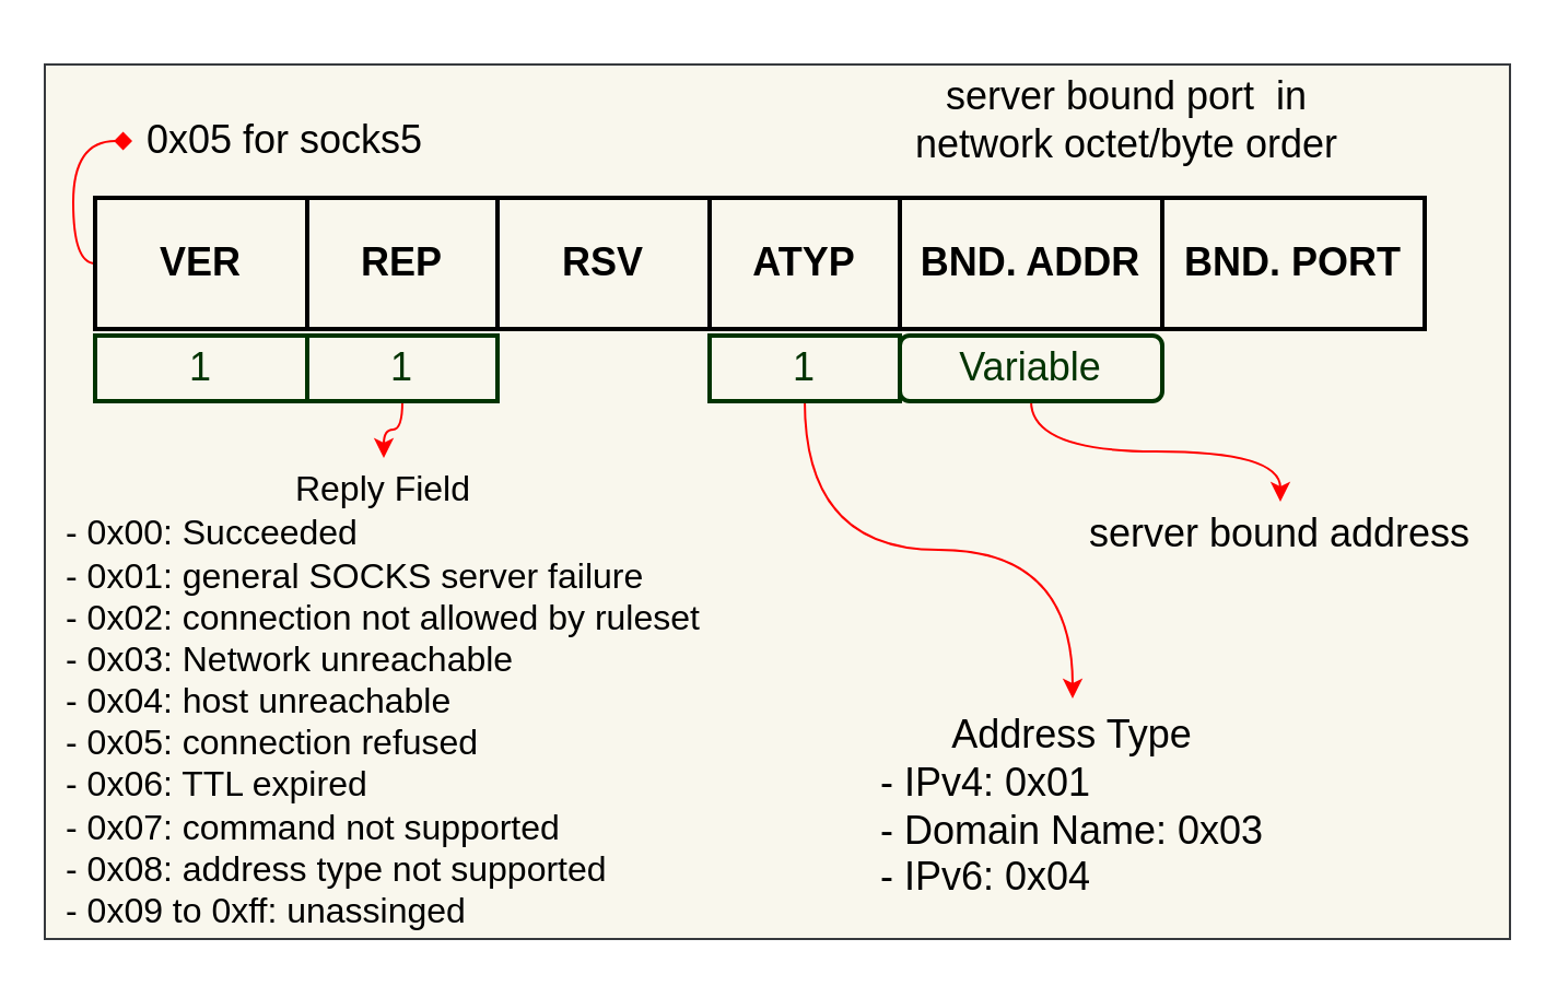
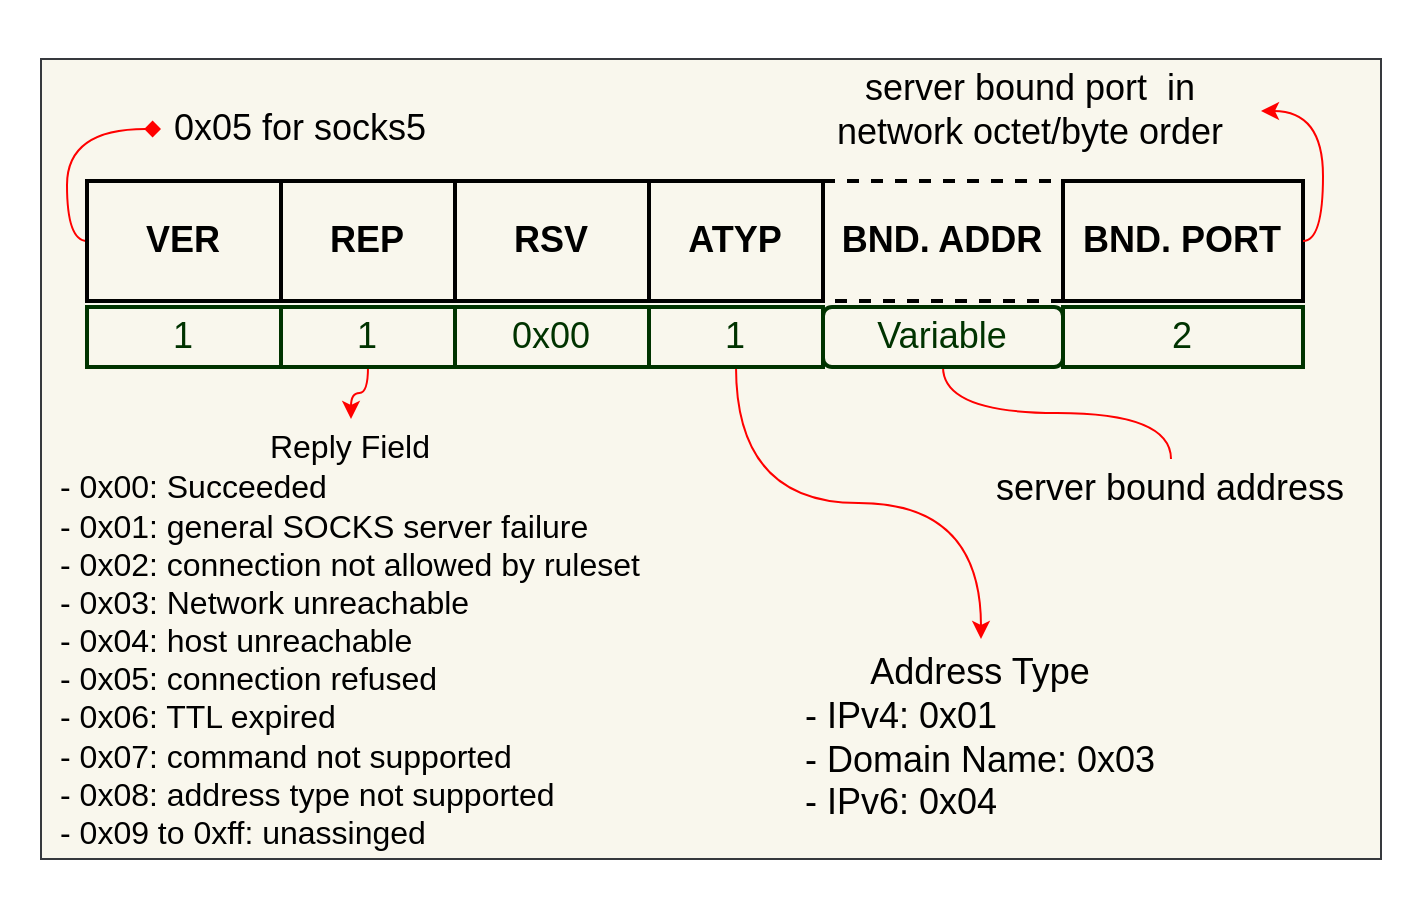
- <mxCell id="6" value="&lt;font color=&quot;#000000&quot;&gt;0x05 for socks5&lt;/font&gt;" style="text;html=1;strokeColor=none;fillColor=none;align=center;verticalAlign=middle;whiteSpace=wrap;rounded=0;fontSize=18;" parent="1" vertex="1"><mxGeometry x="60" y="49" width="140" height="30" as="geometry" /></mxCell>
+ <mxCell id="6" value="&lt;font color=&quot;#000000&quot;&gt;0x05 for socks5&lt;/font&gt;" style="text;html=1;strokeColor=none;fillColor=none;align=center;verticalAlign=middle;whiteSpace=wrap;rounded=0;fontSize=18;" parent="1" vertex="1"><mxGeometry x="80" y="49" width="140" height="30" as="geometry" /></mxCell>
+ <mxCell id="22" style="edgeStyle=orthogonalEdgeStyle;html=1;entryX=1;entryY=0.5;entryDx=0;entryDy=0;curved=1;strokeColor=#FF0000;exitX=1;exitY=0.5;exitDx=0;exitDy=0;" parent="1" source="19" target="11" edge="1"><mxGeometry relative="1" as="geometry" /></mxCell>
- <mxCell id="18" value="&lt;b&gt;&lt;font color=&quot;#000000&quot; style=&quot;font-size: 18px;&quot;&gt;BND. ADDR&lt;/font&gt;&lt;/b&gt;" style="rounded=0;whiteSpace=wrap;html=1;fillColor=none;strokeColor=#000000;strokeWidth=2;" parent="1" vertex="1"><mxGeometry x="411" y="90" width="120" height="60" as="geometry" /></mxCell>
+ <mxCell id="18" value="&lt;b&gt;&lt;font color=&quot;#000000&quot; style=&quot;font-size: 18px;&quot;&gt;BND. ADDR&lt;/font&gt;&lt;/b&gt;" style="rounded=0;whiteSpace=wrap;html=1;fillColor=none;strokeColor=#000000;strokeWidth=2;dashed=1;" parent="1" vertex="1"><mxGeometry x="411" y="90" width="120" height="60" as="geometry" /></mxCell>
+ <mxCell id="15" value="&lt;font color=&quot;#003300&quot;&gt;0x00&lt;/font&gt;" style="rounded=0;whiteSpace=wrap;html=1;fontSize=18;fillColor=none;strokeColor=#003300;strokeWidth=2;" parent="1" vertex="1"><mxGeometry x="227" y="153" width="97" height="30" as="geometry" /></mxCell>
+ <mxCell id="23" value="&lt;font color=&quot;#003300&quot;&gt;2&lt;/font&gt;" style="rounded=0;whiteSpace=wrap;html=1;fontSize=18;fillColor=none;strokeColor=#003300;strokeWidth=2;" parent="1" vertex="1"><mxGeometry x="531" y="153" width="120" height="30" as="geometry" /></mxCell>
- <mxCell id="20" style="edgeStyle=orthogonalEdgeStyle;curved=1;html=1;entryX=0.5;entryY=0;entryDx=0;entryDy=0;strokeColor=#FF0000;" parent="1" source="21" target="25" edge="1"><mxGeometry relative="1" as="geometry" /></mxCell>
+ <mxCell id="20" style="edgeStyle=orthogonalEdgeStyle;curved=1;html=1;entryX=0.5;entryY=0;entryDx=0;entryDy=0;strokeColor=#FF0000;endArrow=none;" parent="1" source="21" target="25" edge="1"><mxGeometry relative="1" as="geometry" /></mxCell>
